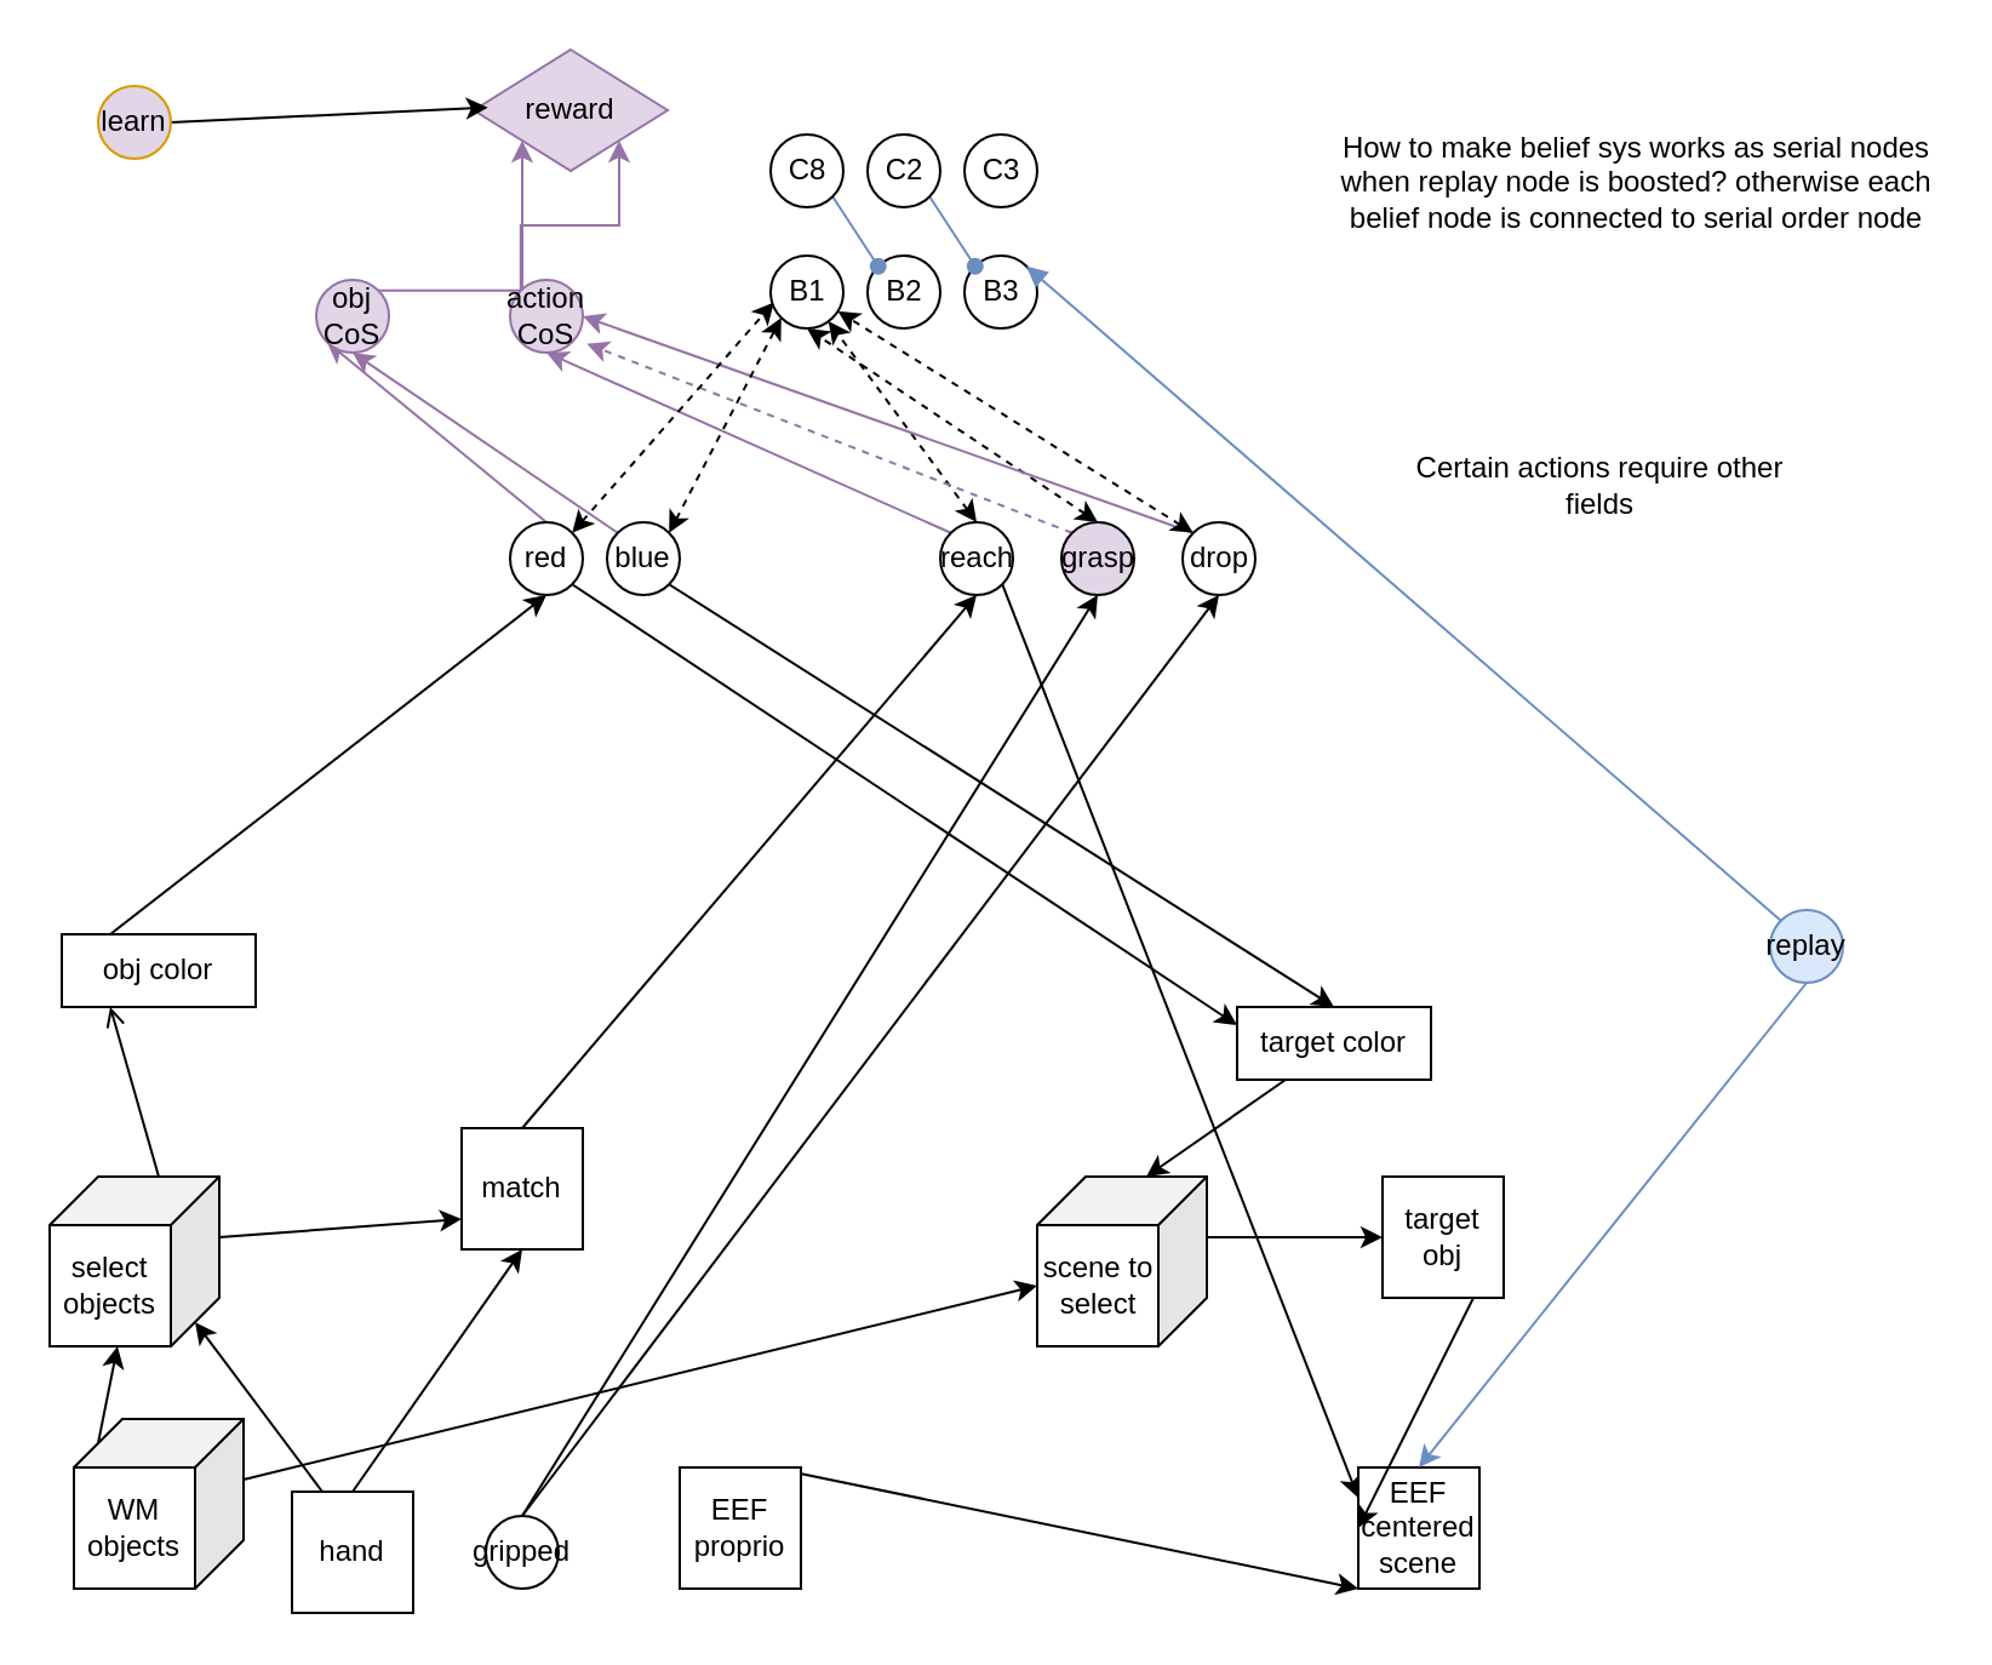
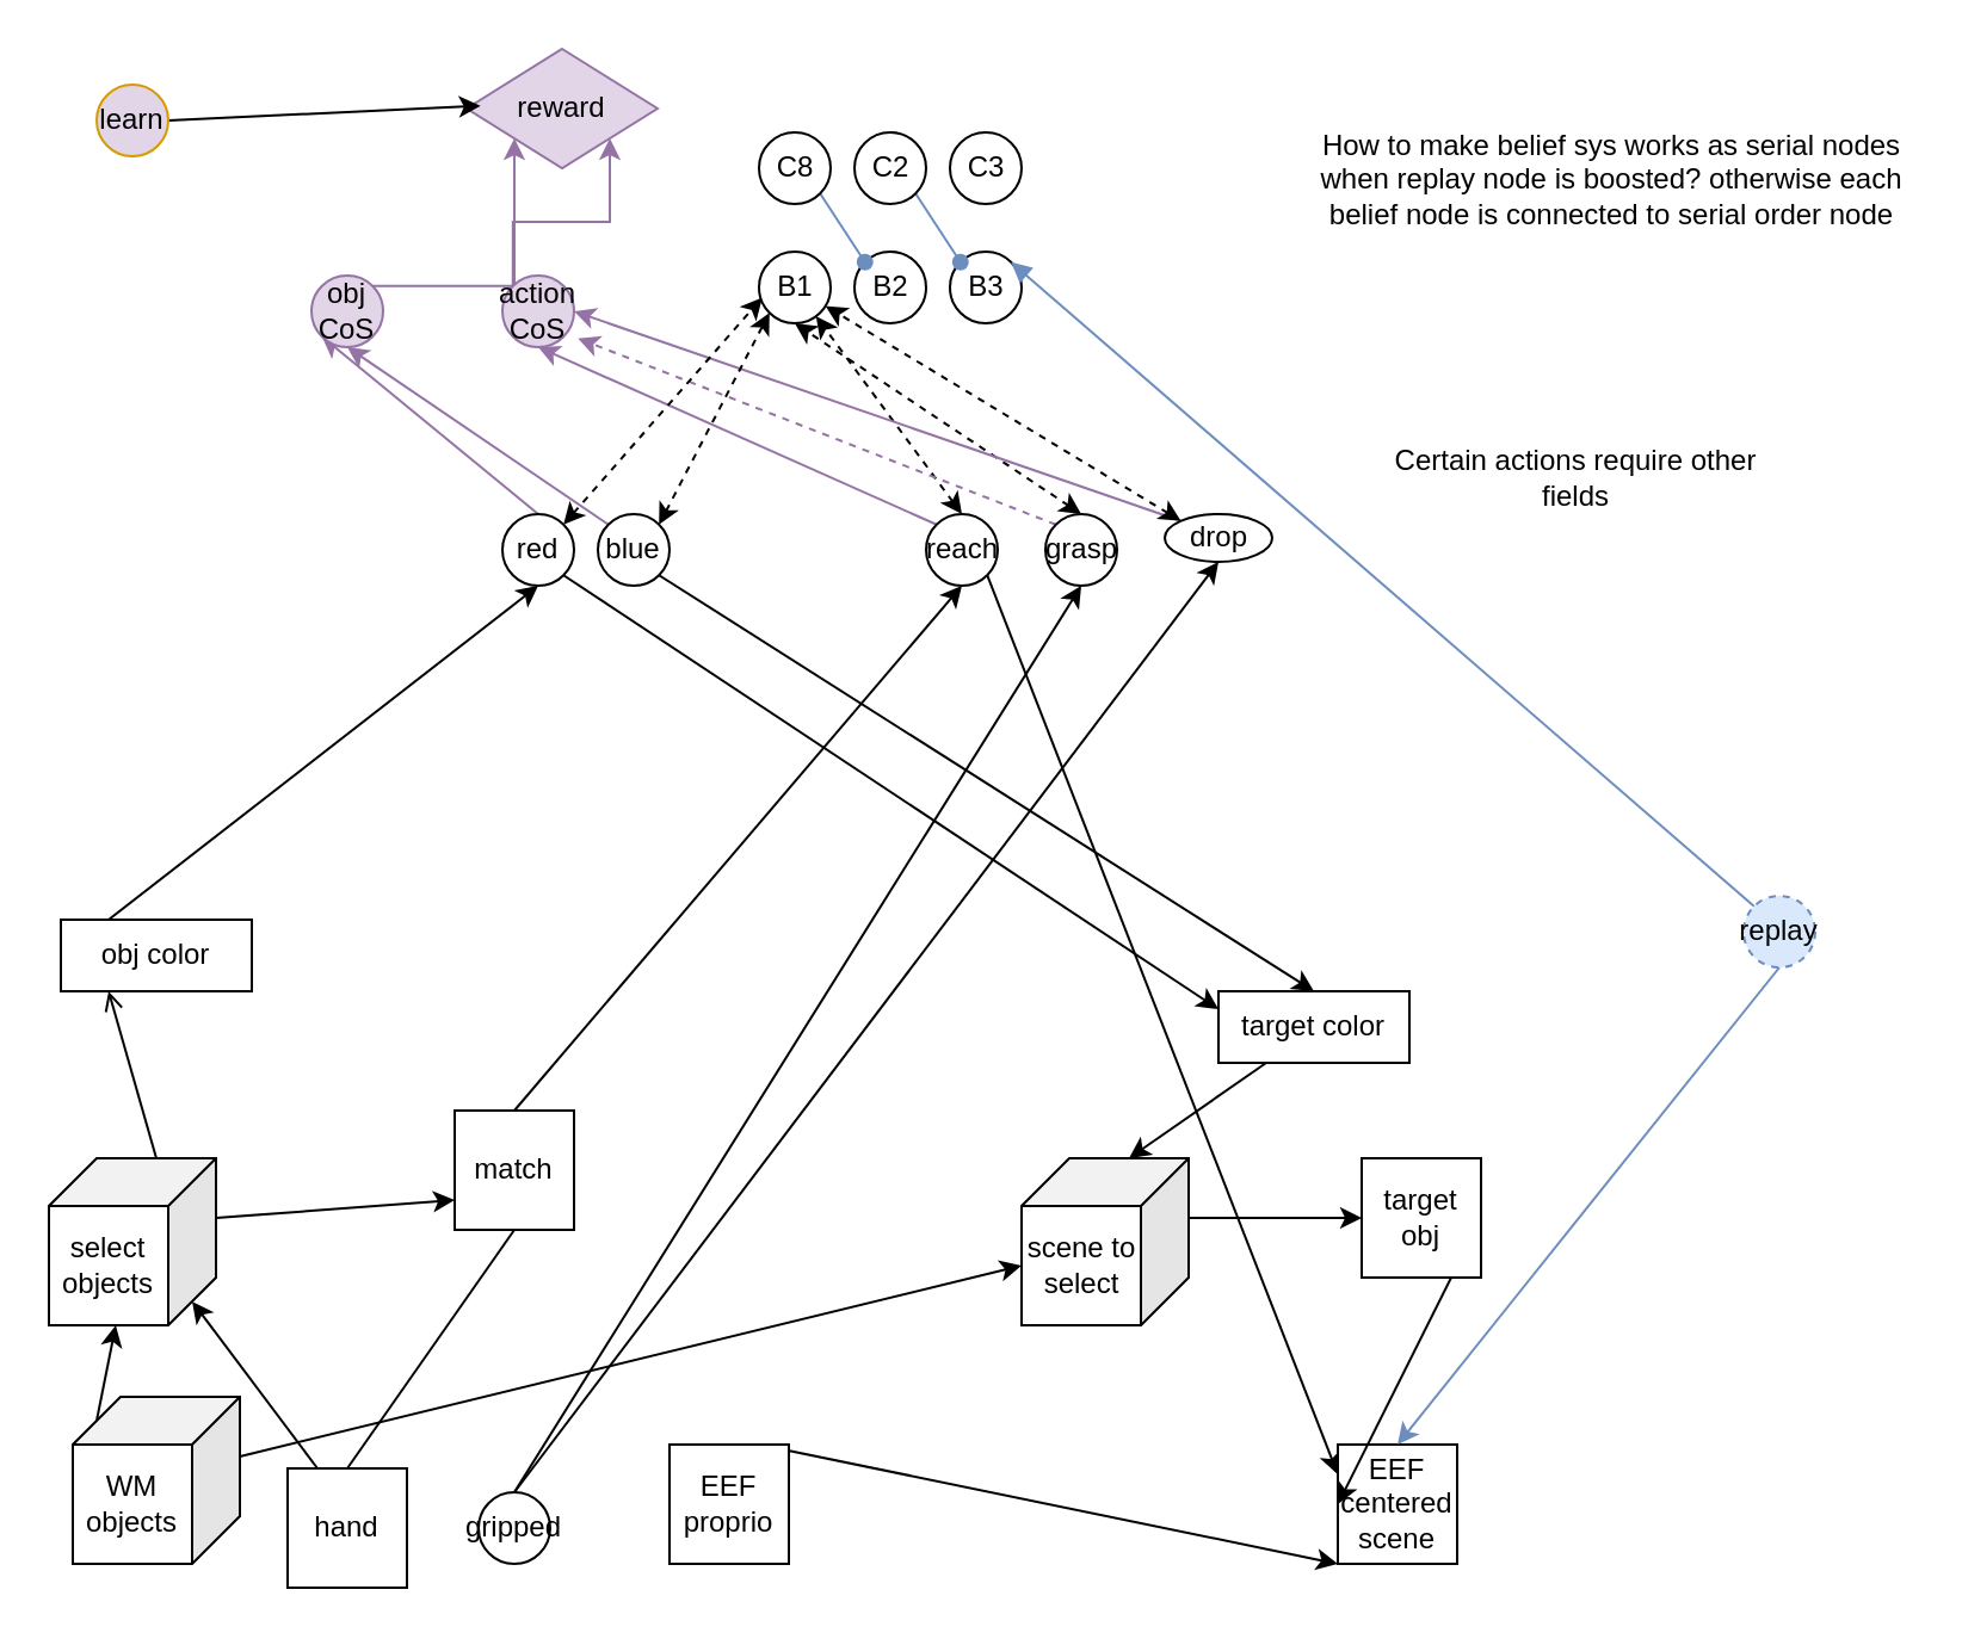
- <mxCell id="19" value="grasp" style="ellipse;whiteSpace=wrap;html=1;aspect=fixed;fillColor=#e1d5e7;" vertex="1" parent="1"><mxGeometry x="437.5" y="215" width="30" height="30" as="geometry" /></mxCell>
+ <mxCell id="19" value="grasp" style="ellipse;whiteSpace=wrap;html=1;aspect=fixed;" vertex="1" parent="1"><mxGeometry x="437.5" y="215" width="30" height="30" as="geometry" /></mxCell>
- <mxCell id="22" value="drop" style="ellipse;whiteSpace=wrap;html=1;aspect=fixed;" vertex="1" parent="1"><mxGeometry x="487.5" y="215" width="30" height="30" as="geometry" /></mxCell>
+ <mxCell id="22" value="drop" style="ellipse;whiteSpace=wrap;html=1;aspect=fixed;" vertex="1" parent="1"><mxGeometry x="487.5" y="215" width="45" height="20" as="geometry" /></mxCell>
- <mxCell id="51" value="replay" style="ellipse;whiteSpace=wrap;html=1;aspect=fixed;fillColor=#dae8fc;strokeColor=#6c8ebf;" vertex="1" parent="1"><mxGeometry x="730" y="375" width="30" height="30" as="geometry" /></mxCell>
+ <mxCell id="51" value="replay" style="ellipse;whiteSpace=wrap;html=1;aspect=fixed;fillColor=#dae8fc;strokeColor=#6c8ebf;dashed=1;" vertex="1" parent="1"><mxGeometry x="730" y="375" width="30" height="30" as="geometry" /></mxCell>
- <mxCell id="5" style="rounded=0;orthogonalLoop=1;jettySize=auto;html=1;exitX=0.5;exitY=0;exitDx=0;exitDy=0;entryX=0.5;entryY=1;entryDx=0;entryDy=0;" edge="1" parent="1" source="7" target="34"><mxGeometry relative="1" as="geometry" /></mxCell>
+ <mxCell id="5" style="rounded=0;orthogonalLoop=1;jettySize=auto;html=1;exitX=0.5;exitY=0;exitDx=0;exitDy=0;entryX=0.5;entryY=1;entryDx=0;entryDy=0;endArrow=none;" edge="1" parent="1" source="7" target="34"><mxGeometry relative="1" as="geometry" /></mxCell>
